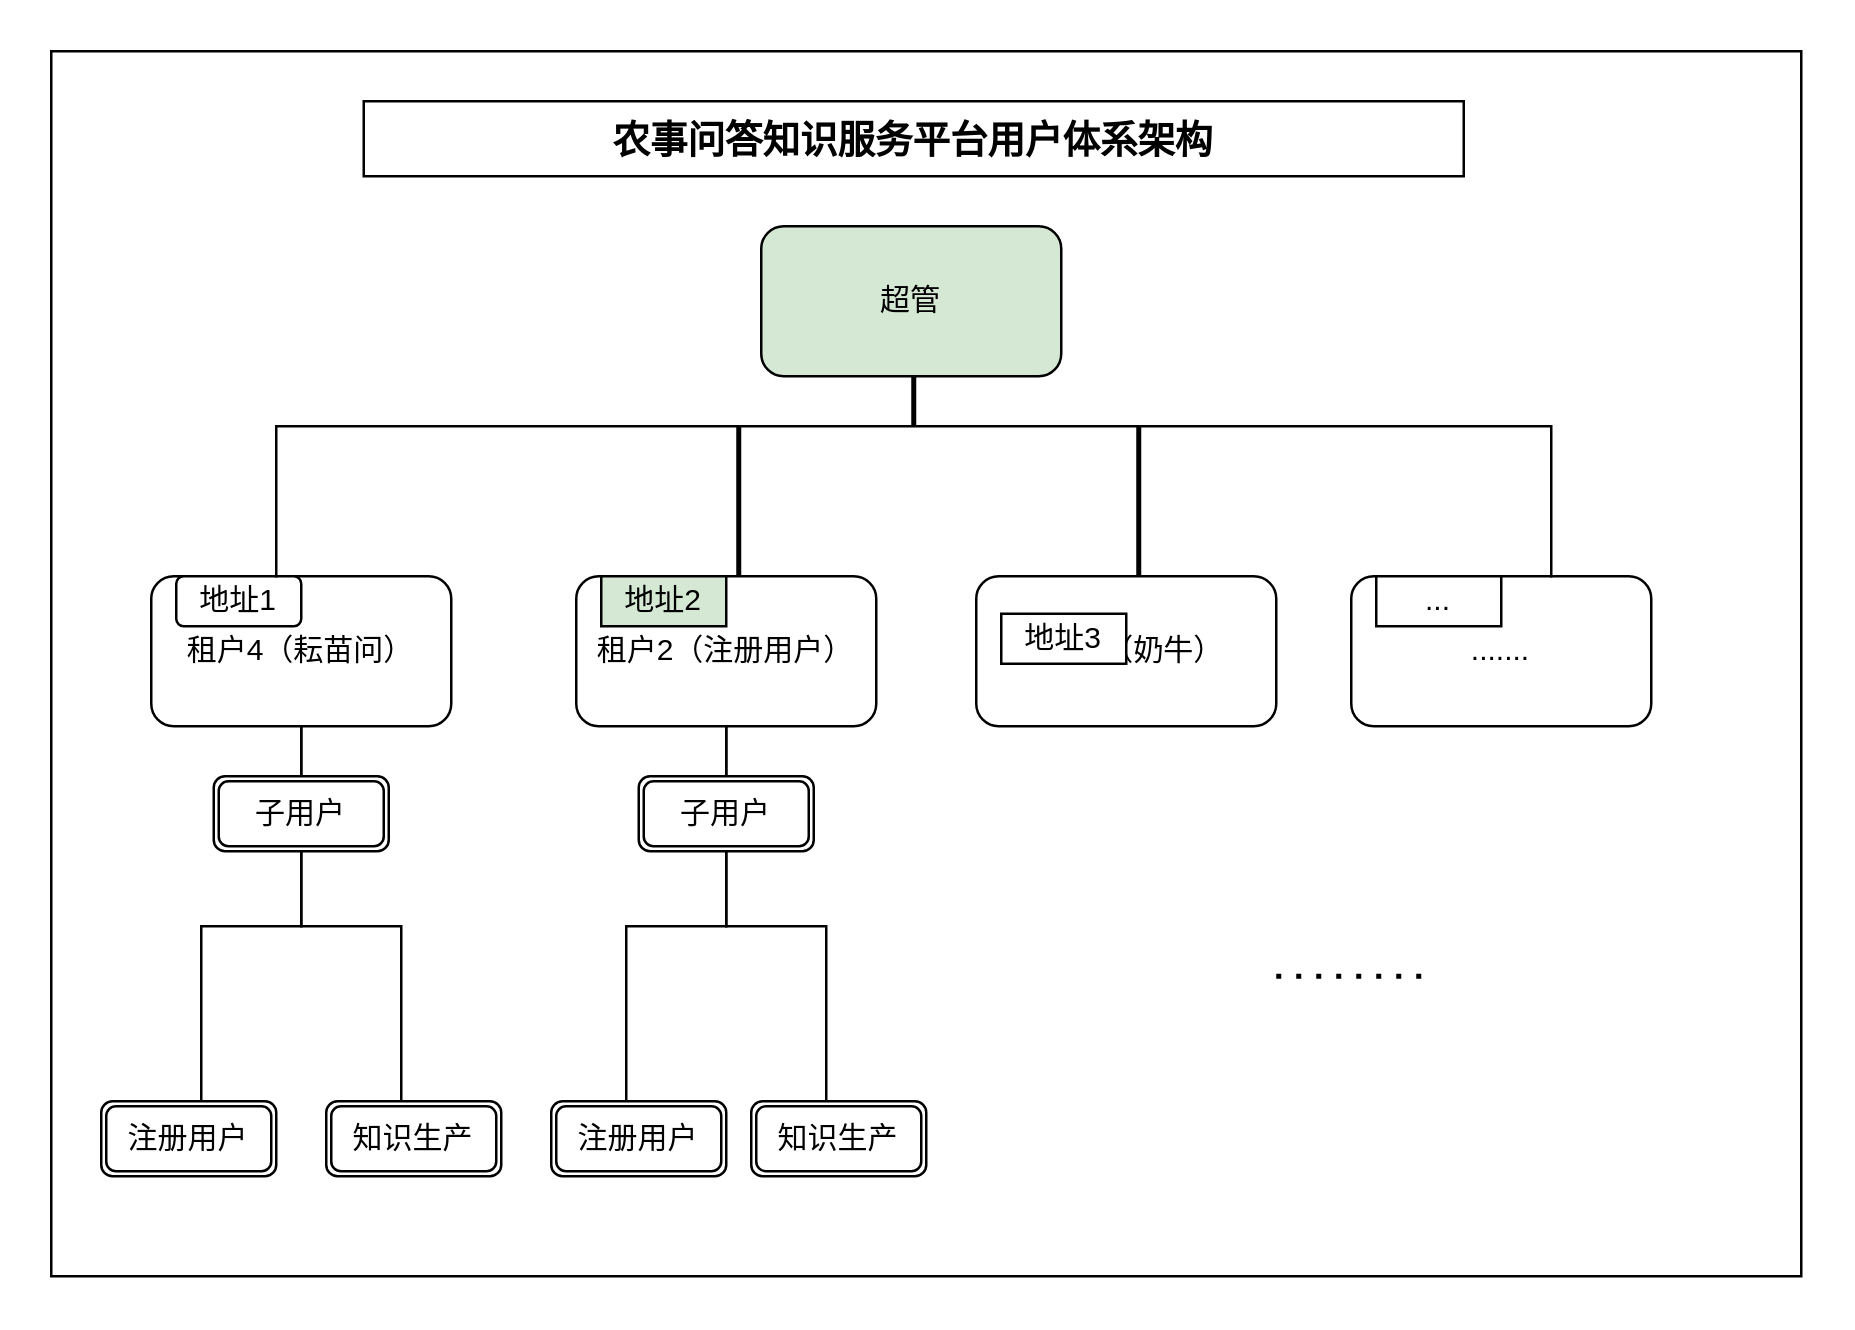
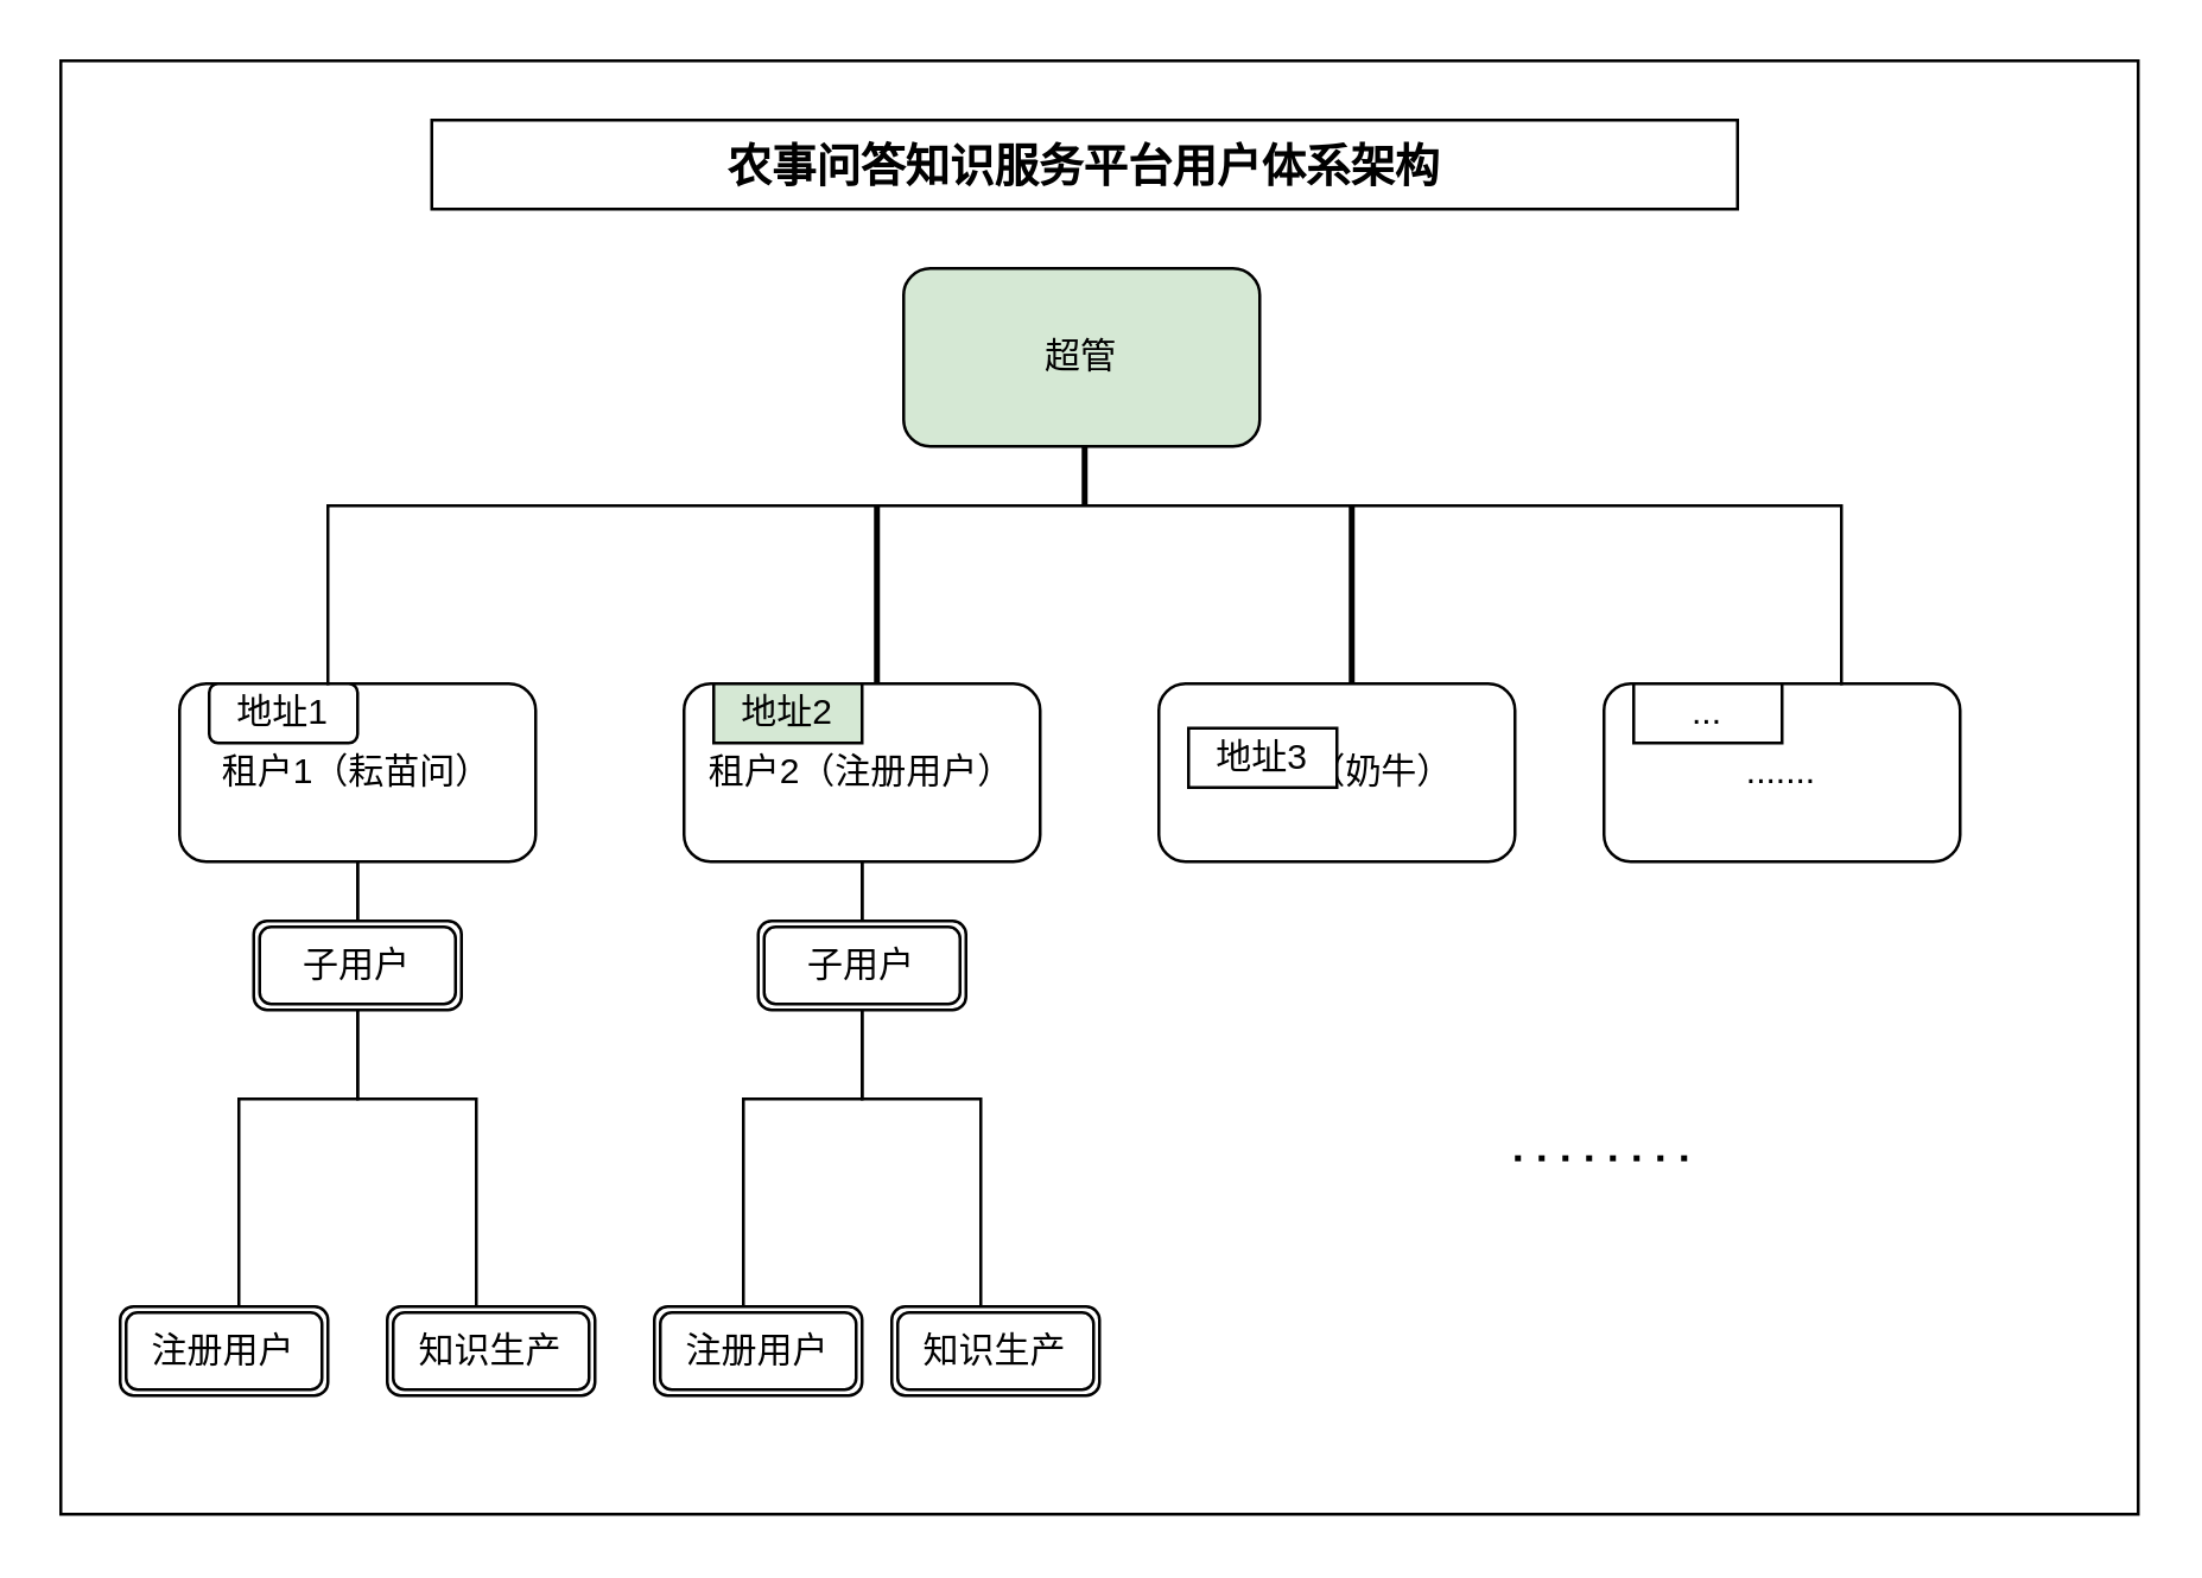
- <mxCell id="7" value="租户4（耘苗问）" style="rounded=1;whiteSpace=wrap;html=1;" vertex="1" parent="1"><mxGeometry x="60" y="230" width="120" height="60" as="geometry" /></mxCell>
+ <mxCell id="7" value="租户1（耘苗问）" style="rounded=1;whiteSpace=wrap;html=1;" vertex="1" parent="1"><mxGeometry x="60" y="230" width="120" height="60" as="geometry" /></mxCell>
